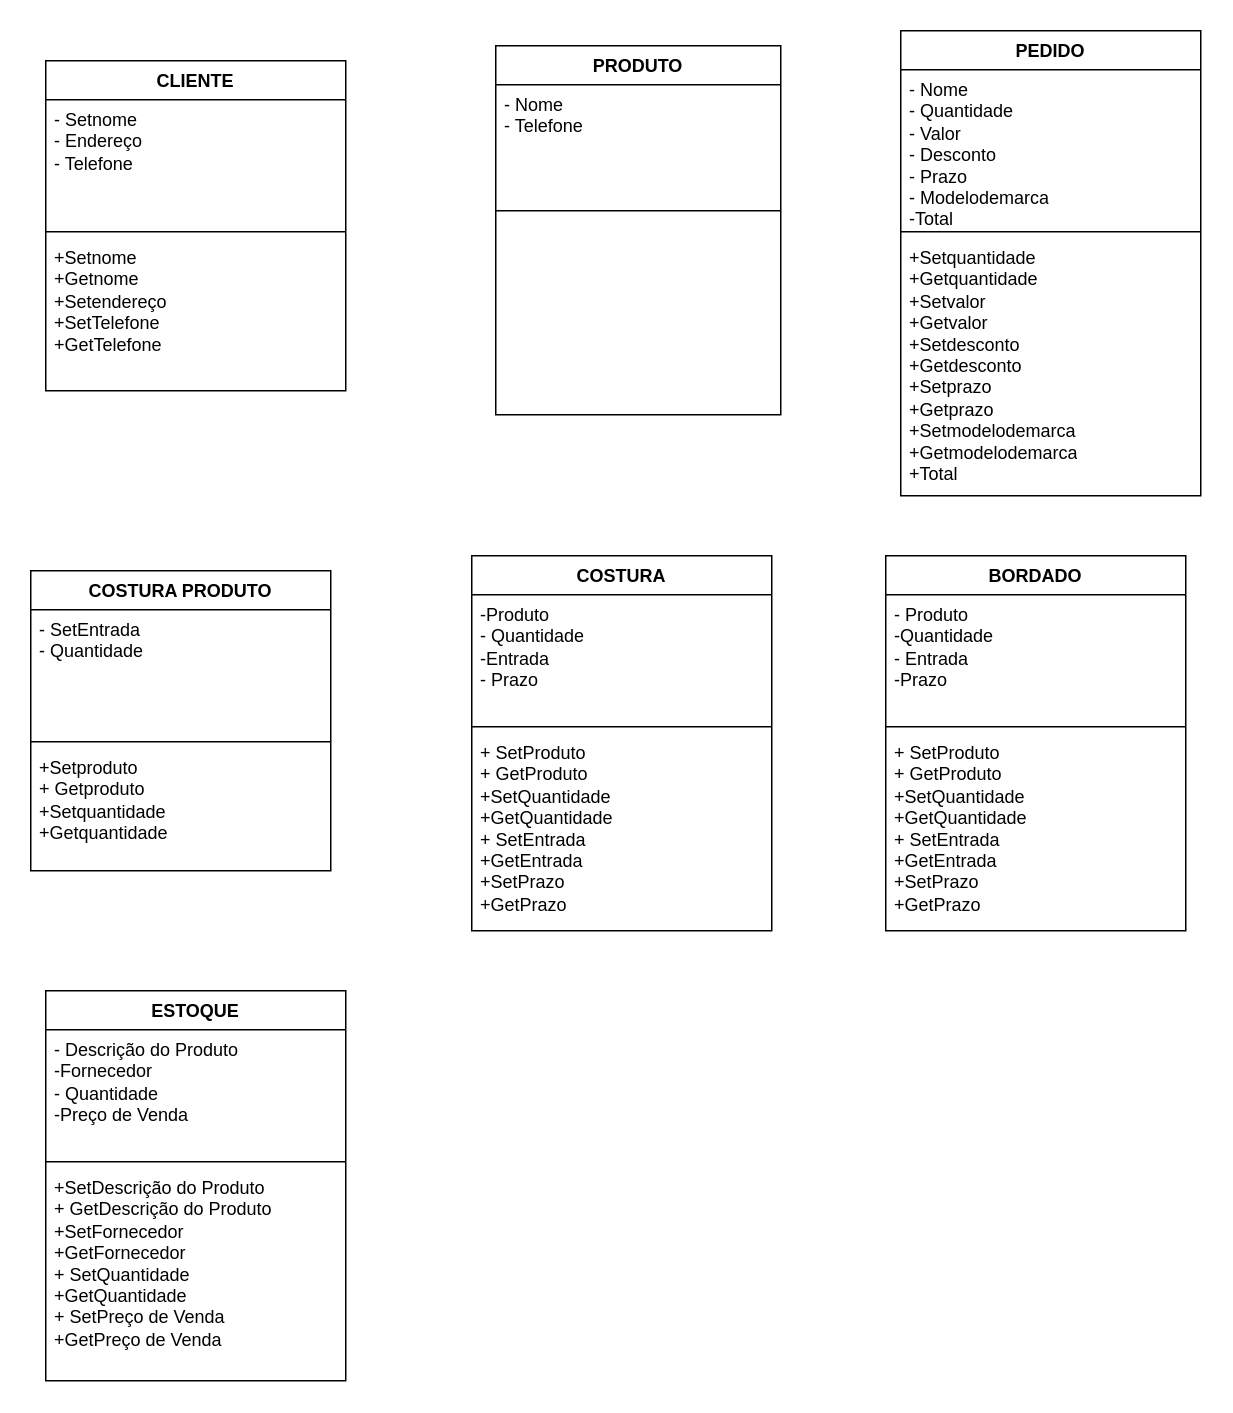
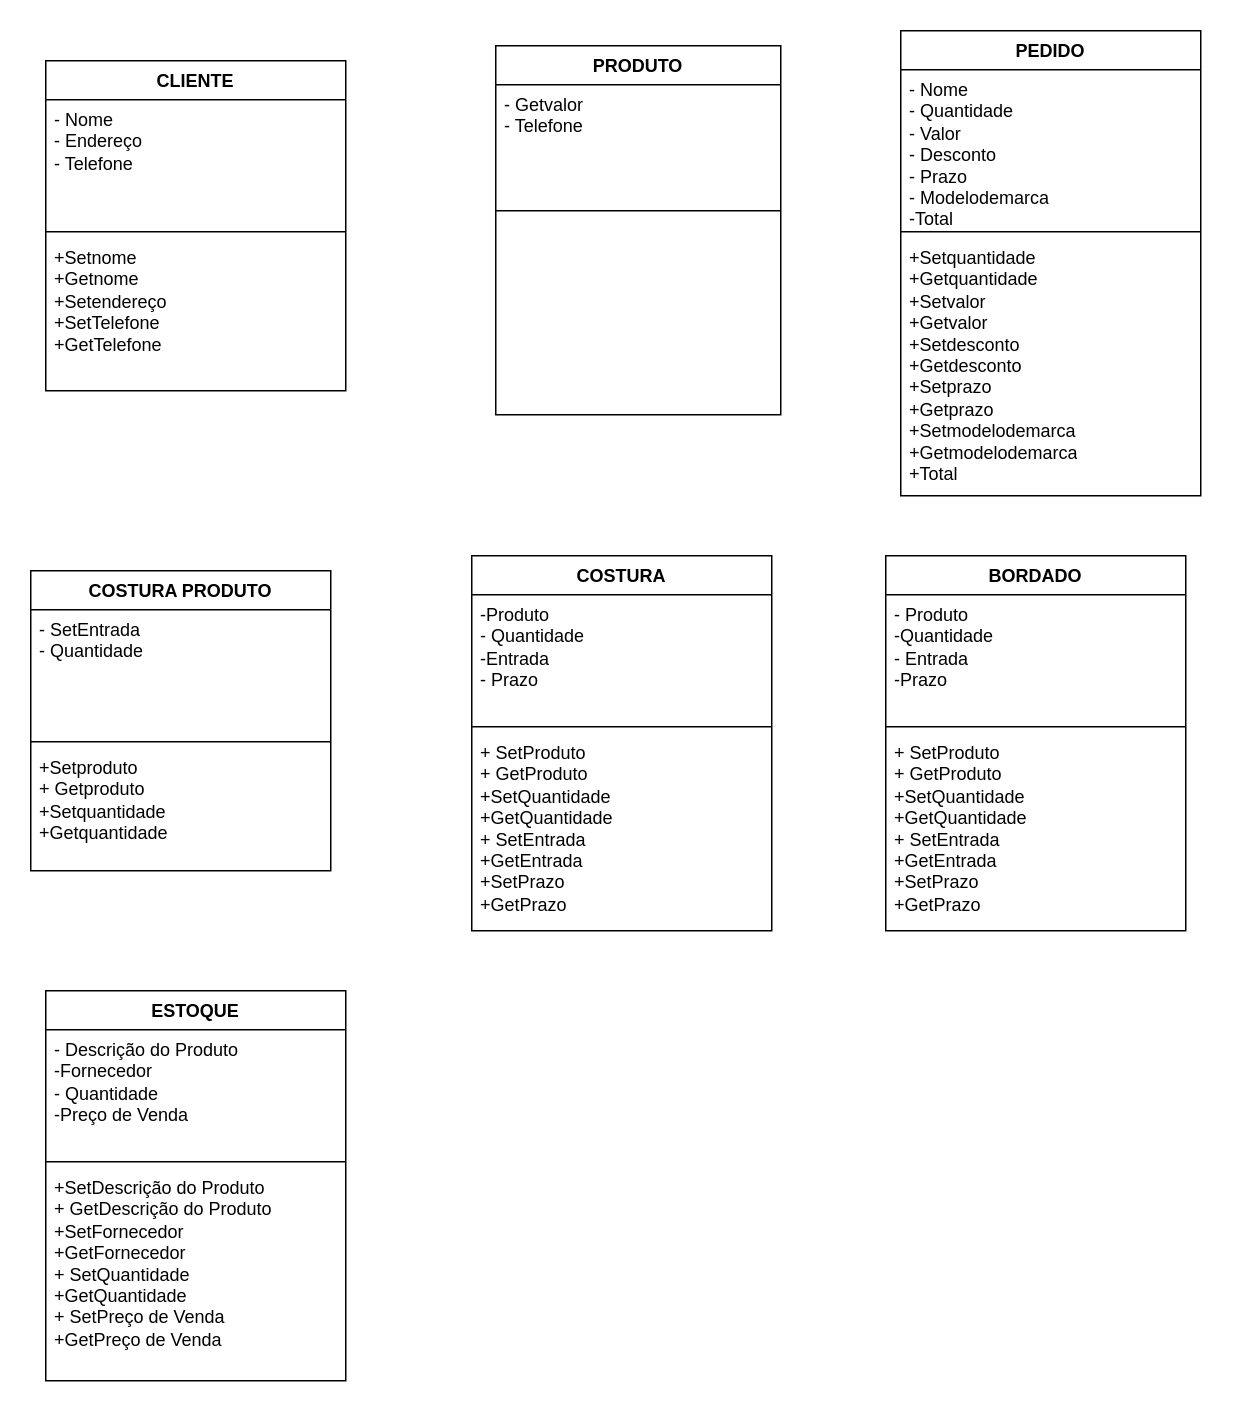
- <mxCell id="7" value="- Nome&amp;nbsp;&lt;div&gt;- Telefone&lt;/div&gt;" style="text;strokeColor=none;fillColor=none;align=left;verticalAlign=top;spacingLeft=4;spacingRight=4;overflow=hidden;rotatable=0;points=[[0,0.5],[1,0.5]];portConstraint=eastwest;whiteSpace=wrap;html=1;" vertex="1" parent="6"><mxGeometry y="26" width="190" height="80" as="geometry" /></mxCell>
+ <mxCell id="7" value="- Getvalor&amp;nbsp;&lt;div&gt;- Telefone&lt;/div&gt;" style="text;strokeColor=none;fillColor=none;align=left;verticalAlign=top;spacingLeft=4;spacingRight=4;overflow=hidden;rotatable=0;points=[[0,0.5],[1,0.5]];portConstraint=eastwest;whiteSpace=wrap;html=1;" vertex="1" parent="6"><mxGeometry y="26" width="190" height="80" as="geometry" /></mxCell>
- <mxCell id="3" value="- Setnome&amp;nbsp;&lt;div&gt;- Endereço&lt;/div&gt;&lt;div&gt;- Telefone&lt;/div&gt;" style="text;strokeColor=none;fillColor=none;align=left;verticalAlign=top;spacingLeft=4;spacingRight=4;overflow=hidden;rotatable=0;points=[[0,0.5],[1,0.5]];portConstraint=eastwest;whiteSpace=wrap;html=1;" vertex="1" parent="2"><mxGeometry y="26" width="200" height="84" as="geometry" /></mxCell>
+ <mxCell id="3" value="- Nome&amp;nbsp;&lt;div&gt;- Endereço&lt;/div&gt;&lt;div&gt;- Telefone&lt;/div&gt;" style="text;strokeColor=none;fillColor=none;align=left;verticalAlign=top;spacingLeft=4;spacingRight=4;overflow=hidden;rotatable=0;points=[[0,0.5],[1,0.5]];portConstraint=eastwest;whiteSpace=wrap;html=1;" vertex="1" parent="2"><mxGeometry y="26" width="200" height="84" as="geometry" /></mxCell>
